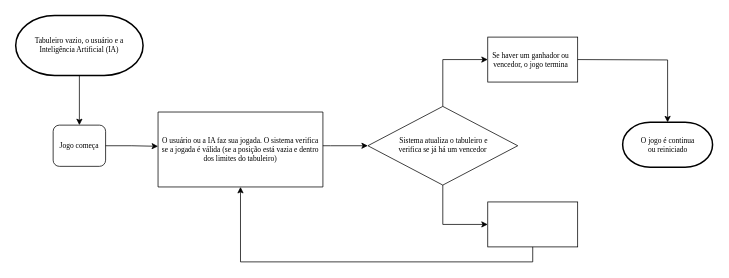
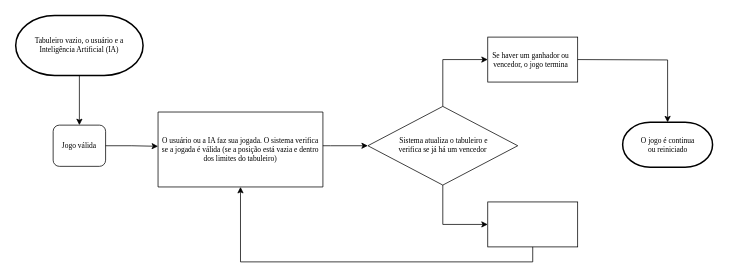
- <mxCell id="6" value="Jogo começa" style="text;html=1;strokeColor=none;fillColor=none;align=center;verticalAlign=middle;whiteSpace=wrap;rounded=0;fontSize=10;fontStyle=0;fontFamily=Times New Roman;" parent="1" vertex="1"><mxGeometry x="75" y="179" width="60" height="30" as="geometry" /></mxCell>
+ <mxCell id="6" value="Jogo válida" style="text;html=1;strokeColor=none;fillColor=none;align=center;verticalAlign=middle;whiteSpace=wrap;rounded=0;fontSize=10;fontStyle=0;fontFamily=Times New Roman;" parent="1" vertex="1"><mxGeometry x="75" y="179" width="60" height="30" as="geometry" /></mxCell>
